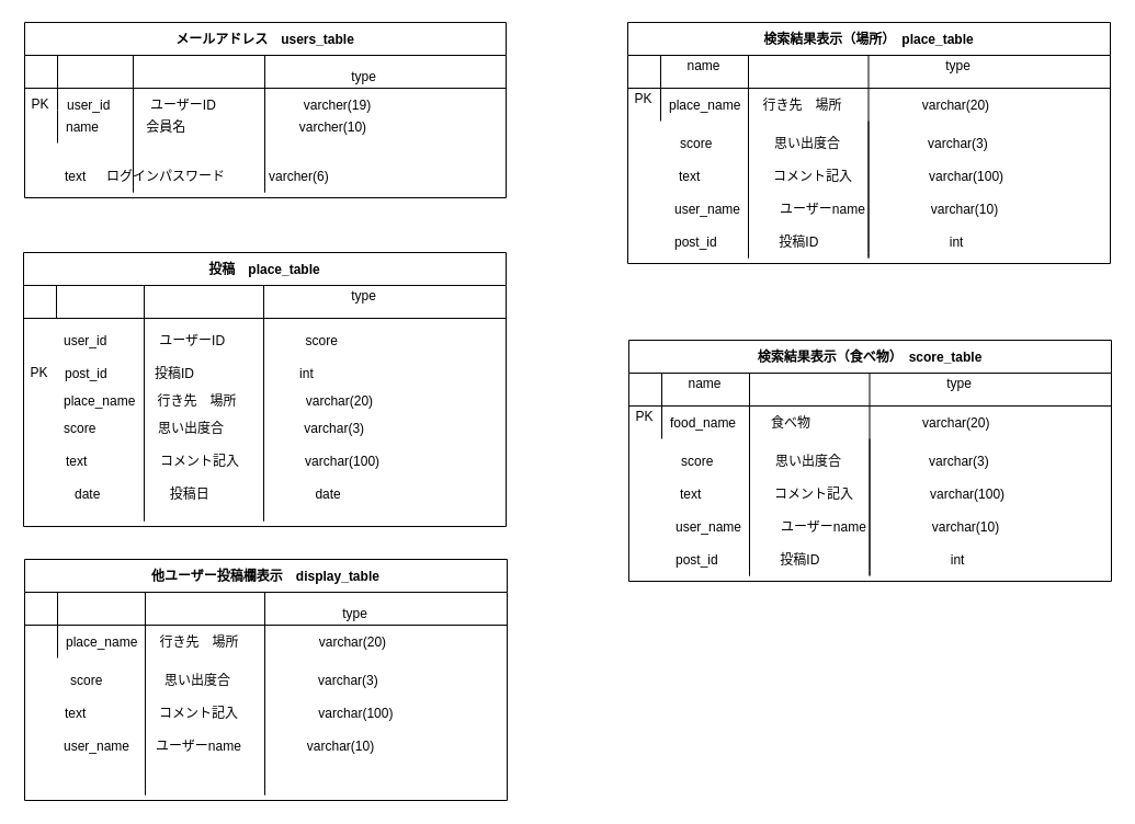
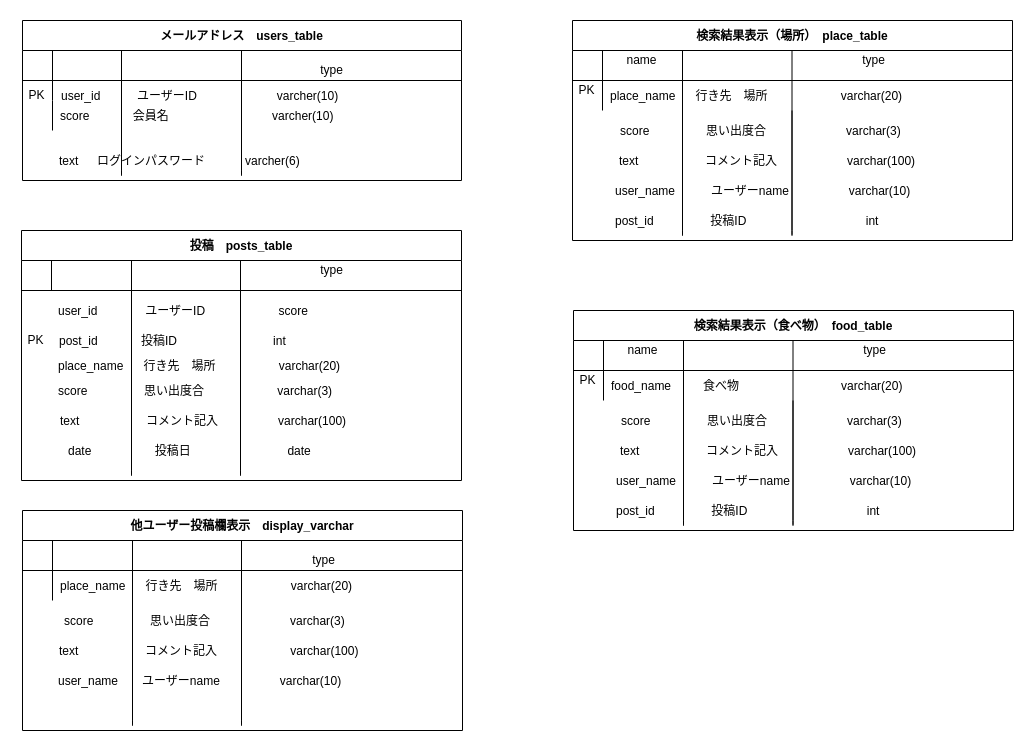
- <mxCell id="40" value="user_id           ユーザーID                        varcher(19)                           " style="shape=partialRectangle;connectable=0;fillColor=none;top=0;left=0;bottom=0;right=0;align=left;spacingLeft=6;overflow=hidden;" parent="1" vertex="1"><mxGeometry x="53" y="80" width="409" height="30" as="geometry" /></mxCell>
+ <mxCell id="40" value="user_id           ユーザーID                        varcher(10)                           " style="shape=partialRectangle;connectable=0;fillColor=none;top=0;left=0;bottom=0;right=0;align=left;spacingLeft=6;overflow=hidden;" parent="1" vertex="1"><mxGeometry x="53" y="80" width="409" height="30" as="geometry" /></mxCell>
- <mxCell id="11" value="name             会員名                               varcher(10)                           " style="shape=partialRectangle;connectable=0;fillColor=none;top=0;left=0;bottom=0;right=0;align=left;spacingLeft=6;overflow=hidden;" parent="9" vertex="1"><mxGeometry x="30" width="409" height="30" as="geometry" /></mxCell>
+ <mxCell id="11" value="score             会員名                               varcher(10)                           " style="shape=partialRectangle;connectable=0;fillColor=none;top=0;left=0;bottom=0;right=0;align=left;spacingLeft=6;overflow=hidden;" parent="9" vertex="1"><mxGeometry x="30" width="409" height="30" as="geometry" /></mxCell>
- <mxCell id="17" value="投稿　place_table" style="shape=table;startSize=30;container=1;collapsible=1;childLayout=tableLayout;fixedRows=1;rowLines=0;fontStyle=1;align=center;resizeLast=1;" parent="1" vertex="1"><mxGeometry x="21" y="230" width="440" height="250" as="geometry" /></mxCell>
+ <mxCell id="17" value="投稿　posts_table" style="shape=table;startSize=30;container=1;collapsible=1;childLayout=tableLayout;fixedRows=1;rowLines=0;fontStyle=1;align=center;resizeLast=1;" parent="1" vertex="1"><mxGeometry x="21" y="230" width="440" height="250" as="geometry" /></mxCell>
- <mxCell id="43" value="検索結果表示（食べ物）　score_table" style="shape=table;startSize=30;container=1;collapsible=1;childLayout=tableLayout;fixedRows=1;rowLines=0;fontStyle=1;align=center;resizeLast=1;" parent="1" vertex="1"><mxGeometry x="573" y="310" width="440" height="220" as="geometry" /></mxCell>
+ <mxCell id="43" value="検索結果表示（食べ物）　food_table" style="shape=table;startSize=30;container=1;collapsible=1;childLayout=tableLayout;fixedRows=1;rowLines=0;fontStyle=1;align=center;resizeLast=1;" parent="1" vertex="1"><mxGeometry x="573" y="310" width="440" height="220" as="geometry" /></mxCell>
- <mxCell id="27" value="他ユーザー投稿欄表示　display_table" style="shape=table;startSize=30;container=1;collapsible=1;childLayout=tableLayout;fixedRows=1;rowLines=0;fontStyle=1;align=center;resizeLast=1;" parent="1" vertex="1"><mxGeometry x="22" y="510" width="440" height="220" as="geometry" /></mxCell>
+ <mxCell id="27" value="他ユーザー投稿欄表示　display_varchar" style="shape=table;startSize=30;container=1;collapsible=1;childLayout=tableLayout;fixedRows=1;rowLines=0;fontStyle=1;align=center;resizeLast=1;" parent="1" vertex="1"><mxGeometry x="22" y="510" width="440" height="220" as="geometry" /></mxCell>
